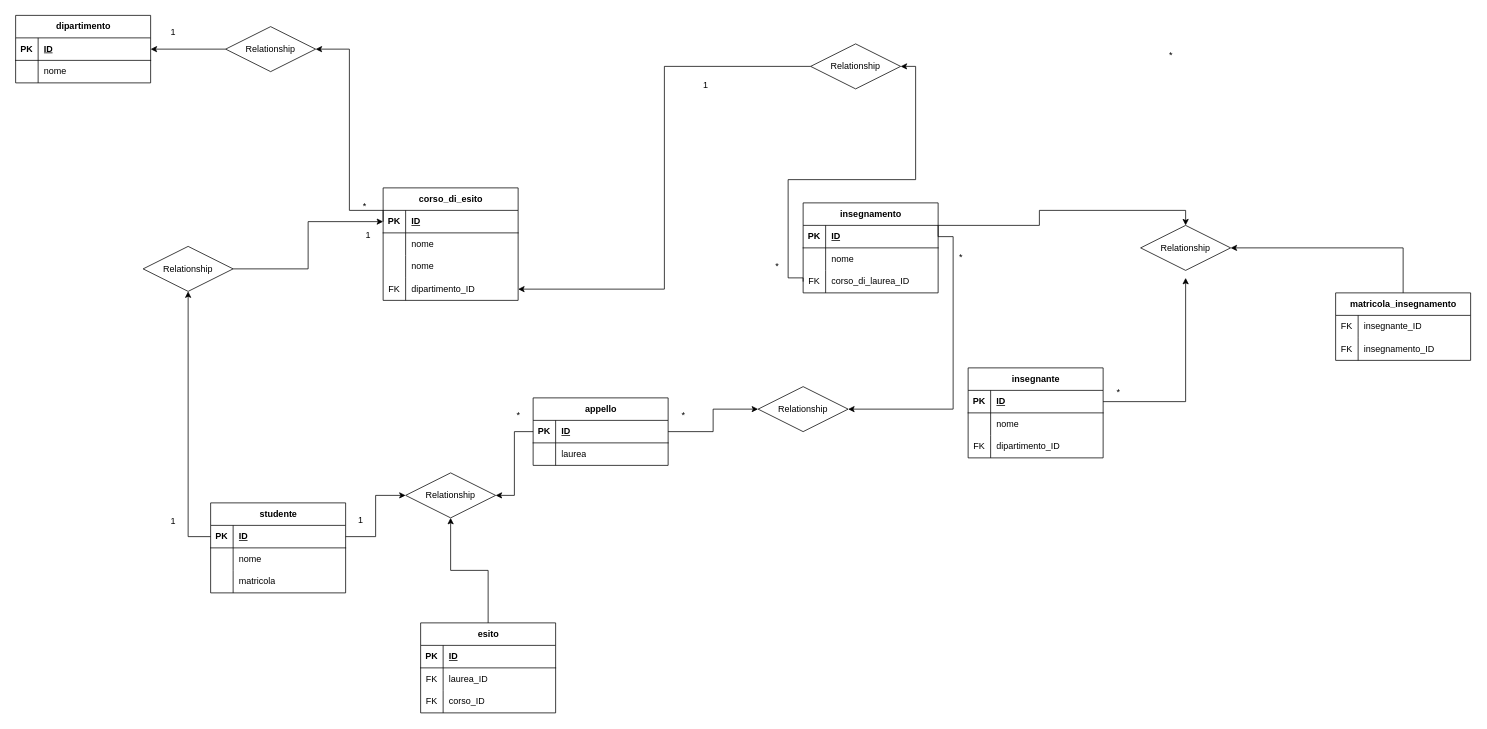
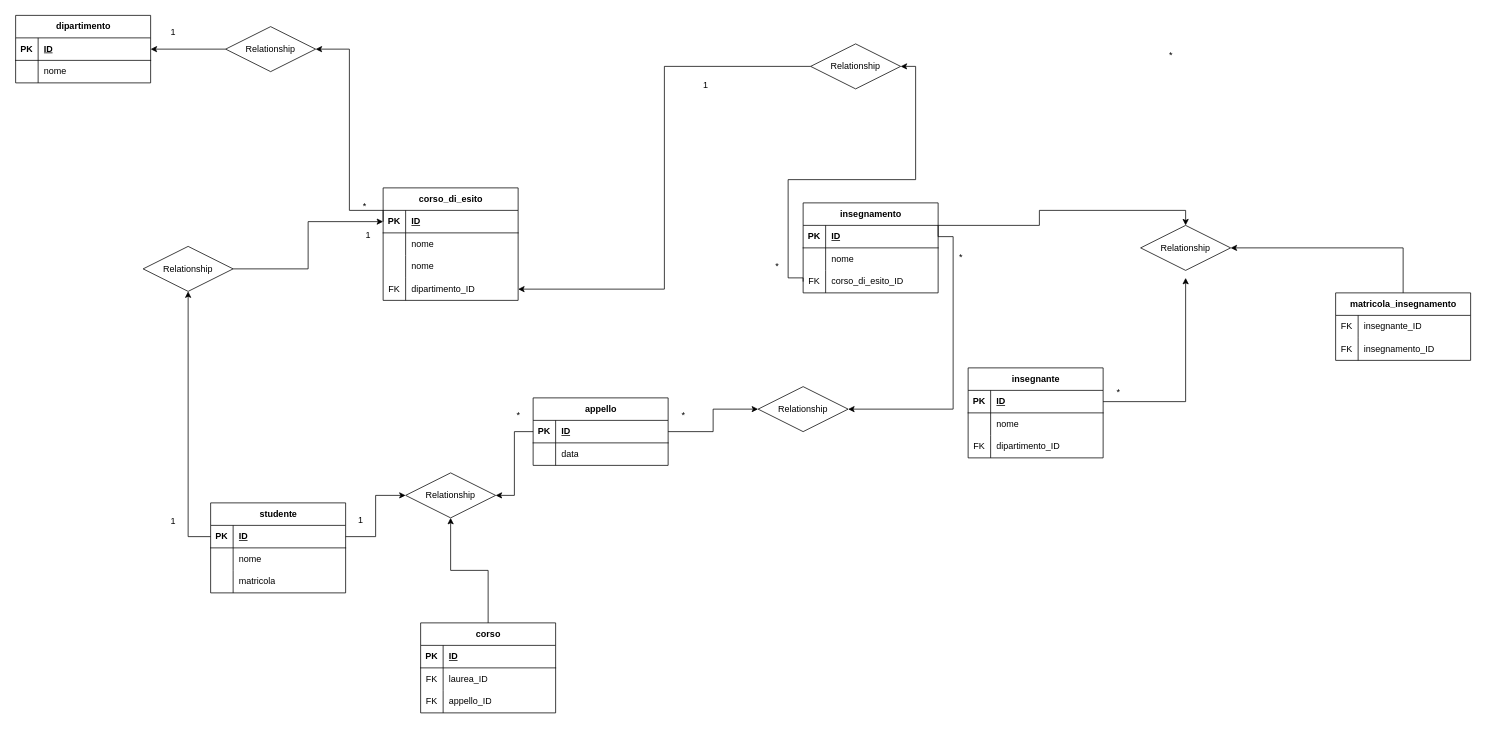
- <mxCell id="31" value="corso_di_laurea_ID" style="shape=partialRectangle;connectable=0;fillColor=none;top=0;left=0;bottom=0;right=0;align=left;spacingLeft=6;overflow=hidden;whiteSpace=wrap;html=1;" vertex="1" parent="29"><mxGeometry x="30" width="150" height="30" as="geometry"><mxRectangle width="150" height="30" as="alternateBounds" /></mxGeometry></mxCell>
+ <mxCell id="31" value="corso_di_esito_ID" style="shape=partialRectangle;connectable=0;fillColor=none;top=0;left=0;bottom=0;right=0;align=left;spacingLeft=6;overflow=hidden;whiteSpace=wrap;html=1;" vertex="1" parent="29"><mxGeometry x="30" width="150" height="30" as="geometry"><mxRectangle width="150" height="30" as="alternateBounds" /></mxGeometry></mxCell>
- <mxCell id="70" value="laurea" style="shape=partialRectangle;connectable=0;fillColor=none;top=0;left=0;bottom=0;right=0;align=left;spacingLeft=6;overflow=hidden;whiteSpace=wrap;html=1;" vertex="1" parent="68"><mxGeometry x="30" width="150" height="30" as="geometry"><mxRectangle width="150" height="30" as="alternateBounds" /></mxGeometry></mxCell>
+ <mxCell id="70" value="data" style="shape=partialRectangle;connectable=0;fillColor=none;top=0;left=0;bottom=0;right=0;align=left;spacingLeft=6;overflow=hidden;whiteSpace=wrap;html=1;" vertex="1" parent="68"><mxGeometry x="30" width="150" height="30" as="geometry"><mxRectangle width="150" height="30" as="alternateBounds" /></mxGeometry></mxCell>
- <mxCell id="97" value="esito" style="shape=table;startSize=30;container=1;collapsible=1;childLayout=tableLayout;fixedRows=1;rowLines=0;fontStyle=1;align=center;resizeLast=1;html=1;" vertex="1" parent="1"><mxGeometry x="560" y="830" width="180" height="120" as="geometry" /></mxCell>
+ <mxCell id="97" value="corso" style="shape=table;startSize=30;container=1;collapsible=1;childLayout=tableLayout;fixedRows=1;rowLines=0;fontStyle=1;align=center;resizeLast=1;html=1;" vertex="1" parent="1"><mxGeometry x="560" y="830" width="180" height="120" as="geometry" /></mxCell>
- <mxCell id="106" value="corso_ID" style="shape=partialRectangle;connectable=0;fillColor=none;top=0;left=0;bottom=0;right=0;align=left;spacingLeft=6;overflow=hidden;whiteSpace=wrap;html=1;" vertex="1" parent="104"><mxGeometry x="30" width="150" height="30" as="geometry"><mxRectangle width="150" height="30" as="alternateBounds" /></mxGeometry></mxCell>
+ <mxCell id="106" value="appello_ID" style="shape=partialRectangle;connectable=0;fillColor=none;top=0;left=0;bottom=0;right=0;align=left;spacingLeft=6;overflow=hidden;whiteSpace=wrap;html=1;" vertex="1" parent="104"><mxGeometry x="30" width="150" height="30" as="geometry"><mxRectangle width="150" height="30" as="alternateBounds" /></mxGeometry></mxCell>
